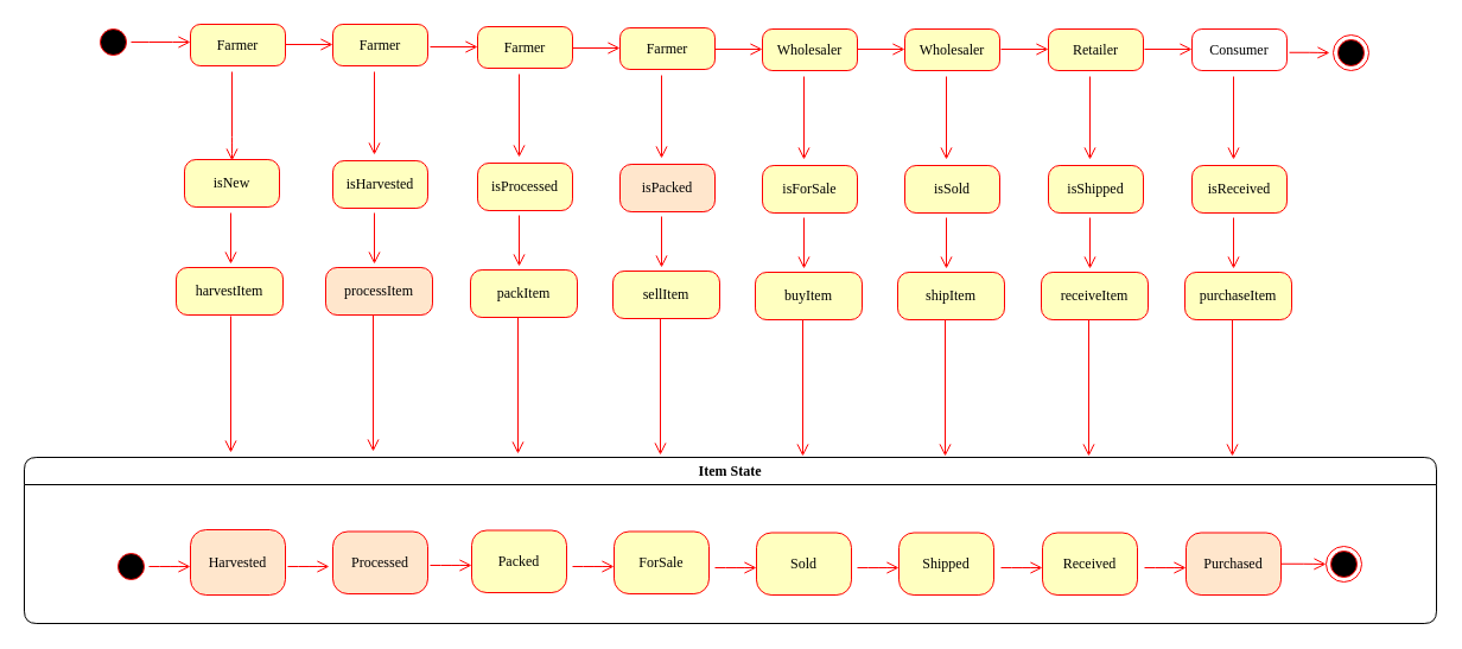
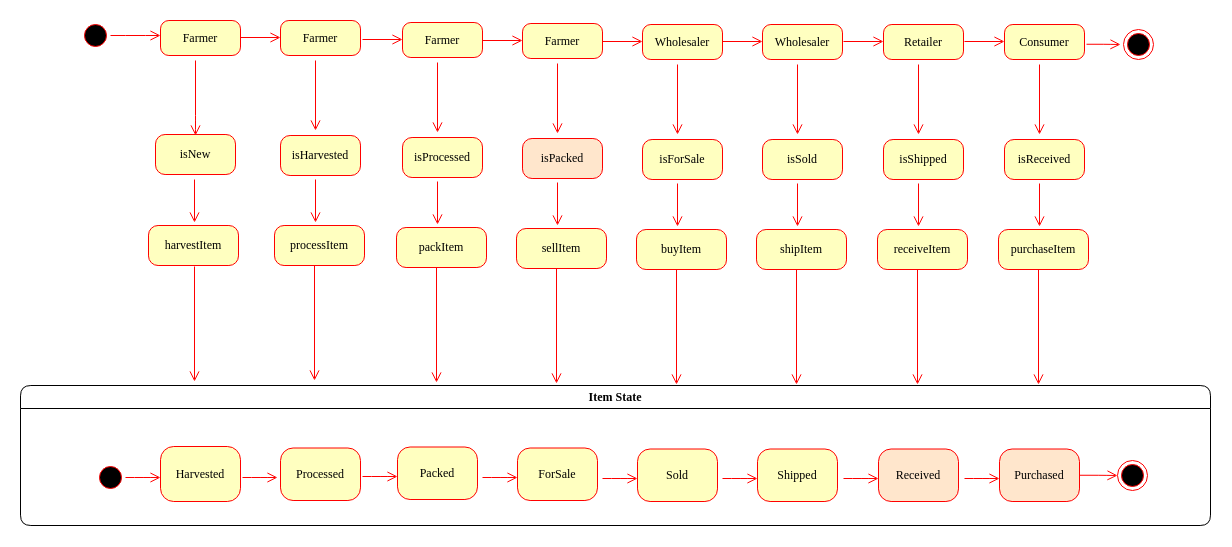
- <mxCell id="70" value="Consumer" style="rounded=1;whiteSpace=wrap;html=1;arcSize=24;fillColor=#ffffff;strokeColor=#ff0000;shadow=0;comic=0;labelBackgroundColor=none;fontFamily=Verdana;fontSize=12;fontColor=#000000;align=center;" vertex="1" parent="1"><mxGeometry x="1004" y="24" width="80" height="35" as="geometry" /></mxCell>
+ <mxCell id="70" value="Consumer" style="rounded=1;whiteSpace=wrap;html=1;arcSize=24;fillColor=#ffffc0;strokeColor=#ff0000;shadow=0;comic=0;labelBackgroundColor=none;fontFamily=Verdana;fontSize=12;fontColor=#000000;align=center;" vertex="1" parent="1"><mxGeometry x="1004" y="24" width="80" height="35" as="geometry" /></mxCell>
- <mxCell id="19" value="processItem" style="rounded=1;whiteSpace=wrap;html=1;arcSize=24;fillColor=#ffe6cc;strokeColor=#ff0000;shadow=0;comic=0;labelBackgroundColor=none;fontFamily=Verdana;fontSize=12;fontColor=#000000;align=center;" vertex="1" parent="1"><mxGeometry x="274" y="225" width="90" height="40" as="geometry" /></mxCell>
+ <mxCell id="19" value="processItem" style="rounded=1;whiteSpace=wrap;html=1;arcSize=24;fillColor=#ffffc0;strokeColor=#ff0000;shadow=0;comic=0;labelBackgroundColor=none;fontFamily=Verdana;fontSize=12;fontColor=#000000;align=center;" vertex="1" parent="1"><mxGeometry x="274" y="225" width="90" height="40" as="geometry" /></mxCell>
- <mxCell id="5" value="Harvested" style="rounded=1;whiteSpace=wrap;html=1;arcSize=24;fillColor=#ffe6cc;strokeColor=#ff0000;shadow=0;comic=0;labelBackgroundColor=none;fontFamily=Verdana;fontSize=12;fontColor=#000000;align=center;" parent="4" vertex="1"><mxGeometry x="140" y="61" width="80" height="55" as="geometry" /></mxCell>
+ <mxCell id="5" value="Harvested" style="rounded=1;whiteSpace=wrap;html=1;arcSize=24;fillColor=#ffffc0;strokeColor=#ff0000;shadow=0;comic=0;labelBackgroundColor=none;fontFamily=Verdana;fontSize=12;fontColor=#000000;align=center;" parent="4" vertex="1"><mxGeometry x="140" y="61" width="80" height="55" as="geometry" /></mxCell>
- <mxCell id="9" value="Processed" style="rounded=1;whiteSpace=wrap;html=1;arcSize=24;fillColor=#ffe6cc;strokeColor=#ff0000;shadow=0;comic=0;labelBackgroundColor=none;fontFamily=Verdana;fontSize=12;fontColor=#000000;align=center;" vertex="1" parent="4"><mxGeometry x="260" y="62.5" width="80" height="52.5" as="geometry" /></mxCell>
+ <mxCell id="9" value="Processed" style="rounded=1;whiteSpace=wrap;html=1;arcSize=24;fillColor=#ffffc0;strokeColor=#ff0000;shadow=0;comic=0;labelBackgroundColor=none;fontFamily=Verdana;fontSize=12;fontColor=#000000;align=center;" vertex="1" parent="4"><mxGeometry x="260" y="62.5" width="80" height="52.5" as="geometry" /></mxCell>
- <mxCell id="67" value="Received" style="rounded=1;whiteSpace=wrap;html=1;arcSize=24;fillColor=#ffffc0;strokeColor=#ff0000;shadow=0;comic=0;labelBackgroundColor=none;fontFamily=Verdana;fontSize=12;fontColor=#000000;align=center;" vertex="1" parent="1"><mxGeometry x="878" y="448.5" width="80" height="52.5" as="geometry" /></mxCell>
+ <mxCell id="67" value="Received" style="rounded=1;whiteSpace=wrap;html=1;arcSize=24;fillColor=#ffe6cc;strokeColor=#ff0000;shadow=0;comic=0;labelBackgroundColor=none;fontFamily=Verdana;fontSize=12;fontColor=#000000;align=center;" vertex="1" parent="1"><mxGeometry x="878" y="448.5" width="80" height="52.5" as="geometry" /></mxCell>
